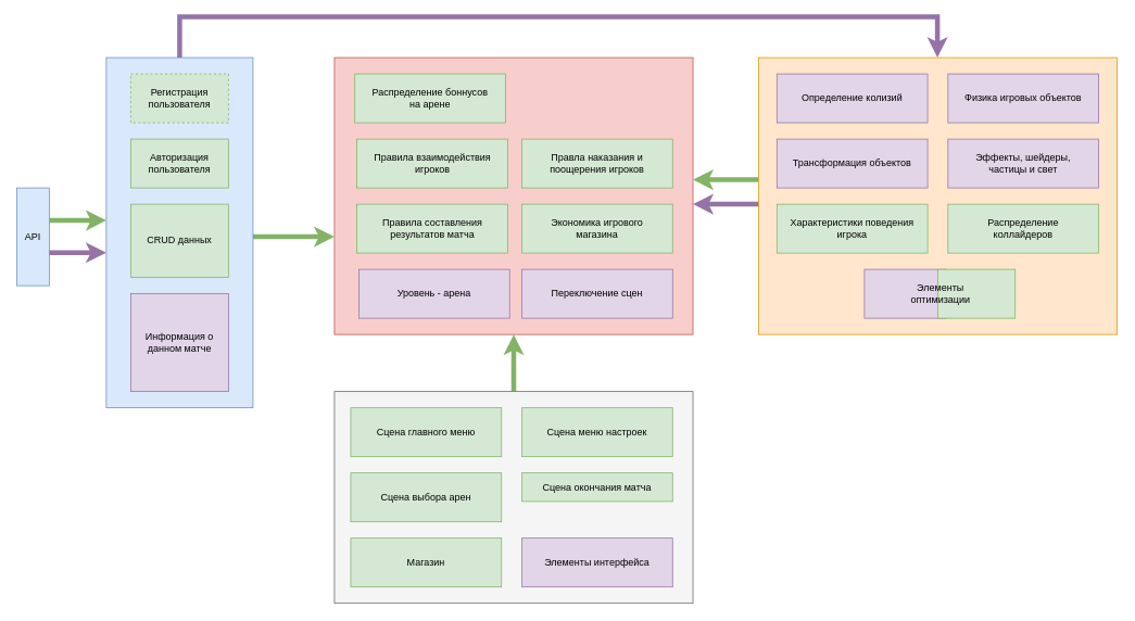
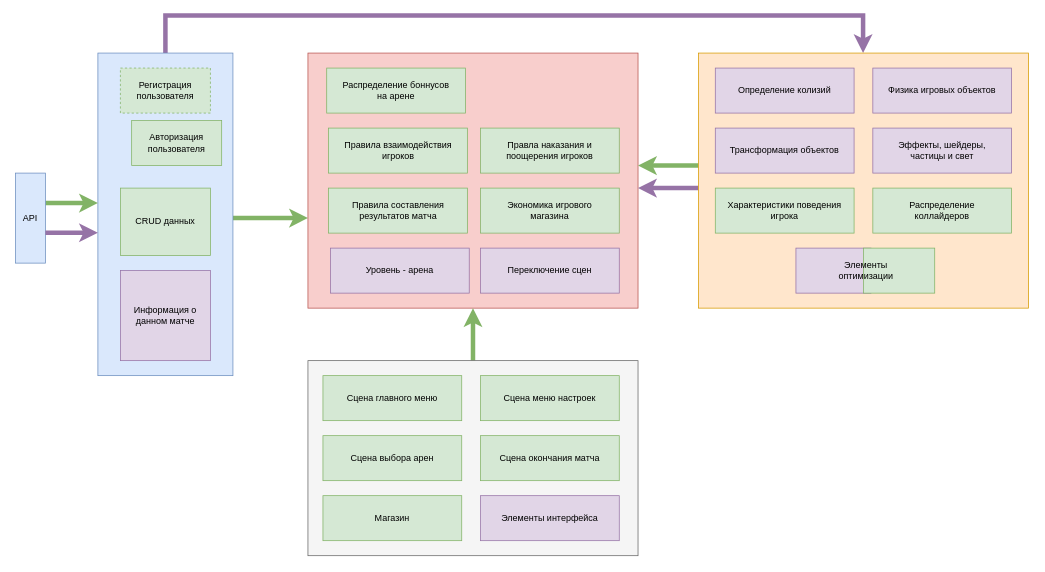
- <mxCell id="5" value="Авторизация пользователя" style="rounded=0;whiteSpace=wrap;html=1;fillColor=#d5e8d4;strokeColor=#82b366;" vertex="1" parent="1"><mxGeometry x="160" y="170" width="120" height="60" as="geometry" /></mxCell>
+ <mxCell id="5" value="Авторизация пользователя" style="rounded=0;whiteSpace=wrap;html=1;fillColor=#d5e8d4;strokeColor=#82b366;" vertex="1" parent="1"><mxGeometry x="175" y="160" width="120" height="60" as="geometry" /></mxCell>
- <mxCell id="36" value="Сцена окончания матча" style="rounded=0;whiteSpace=wrap;html=1;fillColor=#d5e8d4;strokeColor=#82b366;" vertex="1" parent="1"><mxGeometry x="640" y="580" width="185" height="35" as="geometry" /></mxCell>
+ <mxCell id="36" value="Сцена окончания матча" style="rounded=0;whiteSpace=wrap;html=1;fillColor=#d5e8d4;strokeColor=#82b366;" vertex="1" parent="1"><mxGeometry x="640" y="580" width="185" height="60" as="geometry" /></mxCell>
